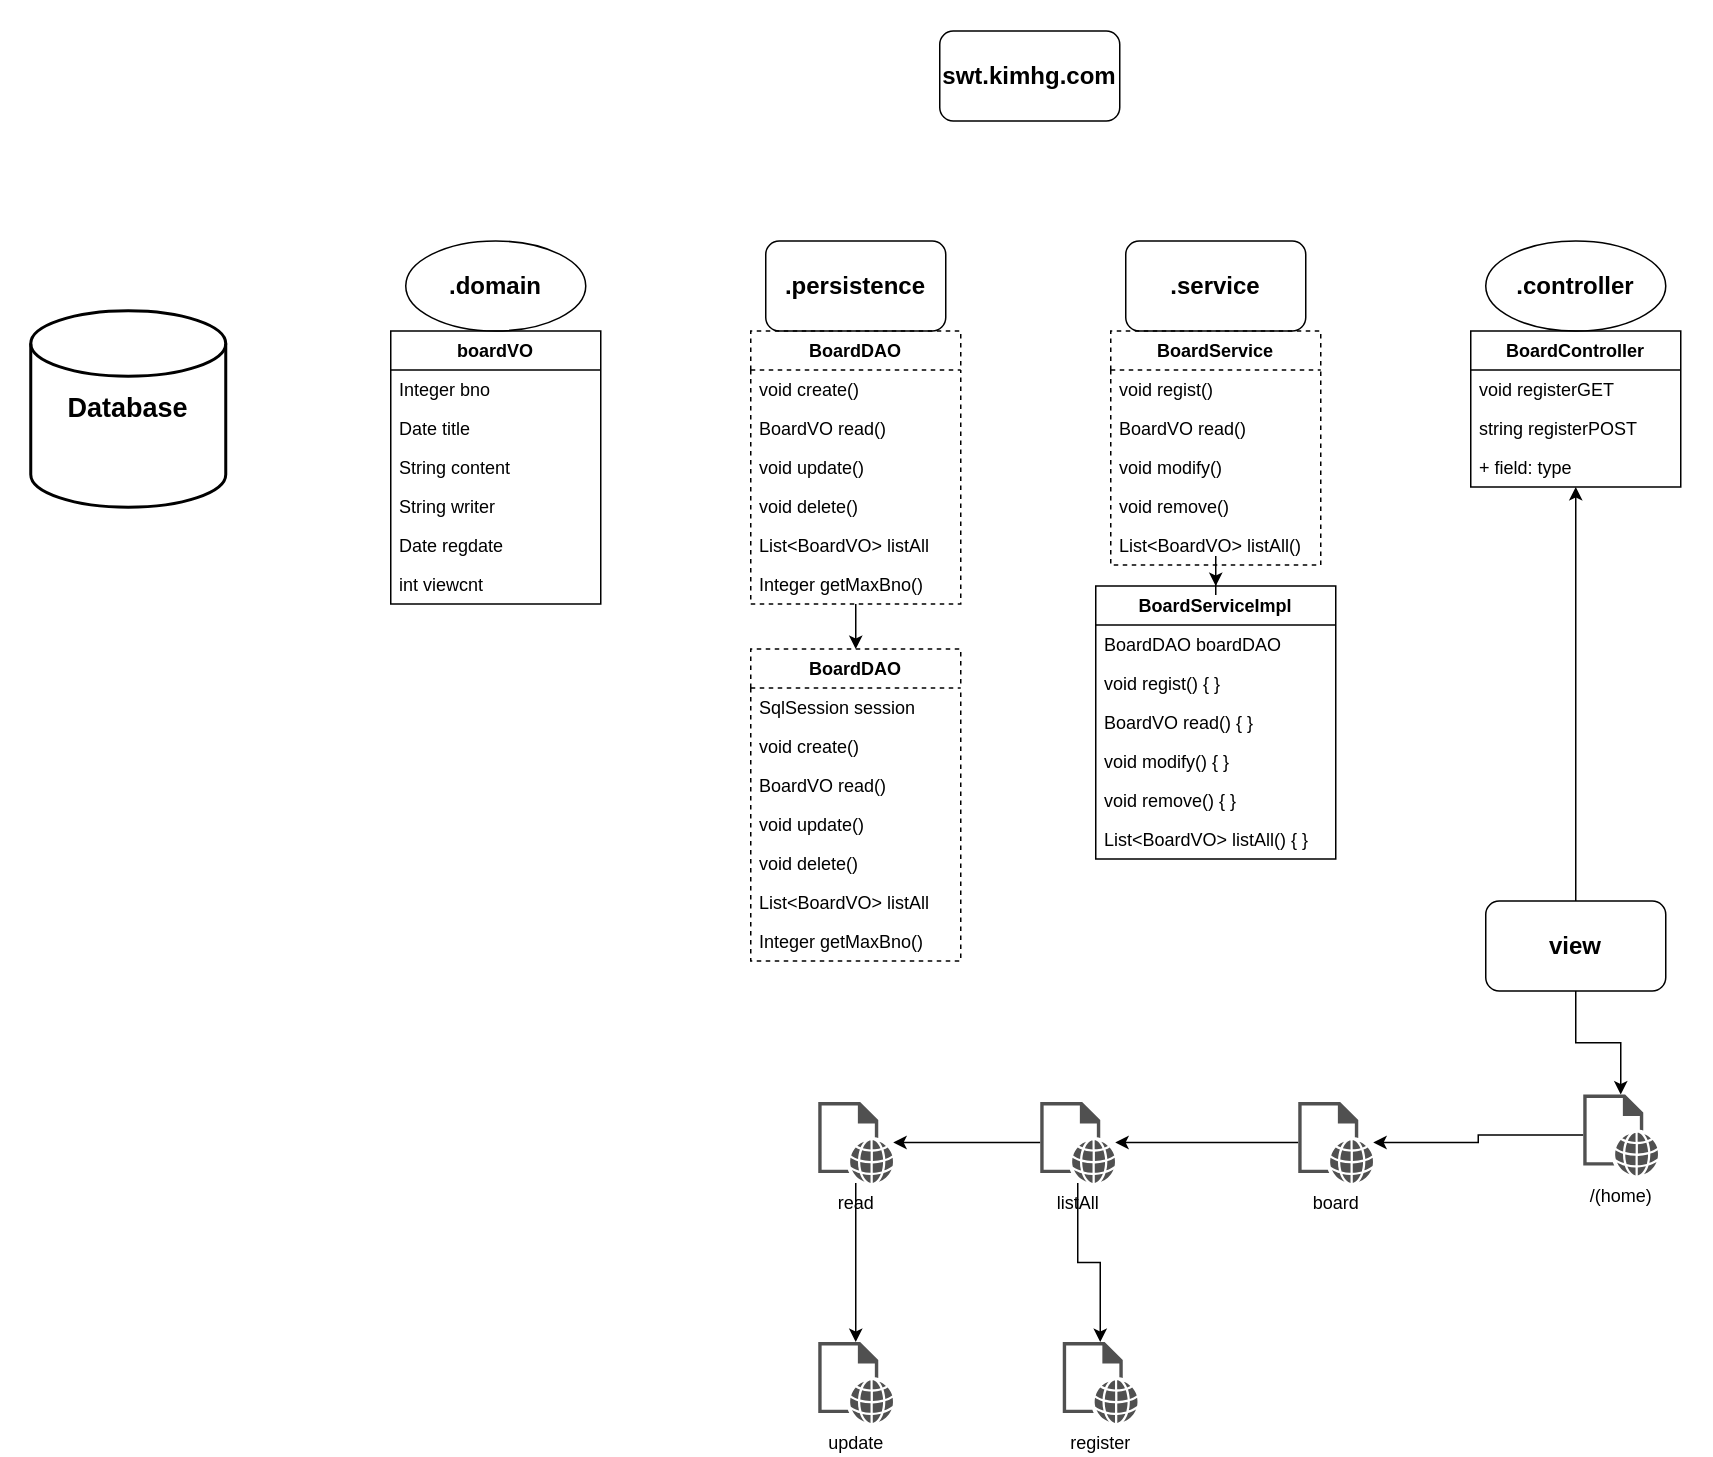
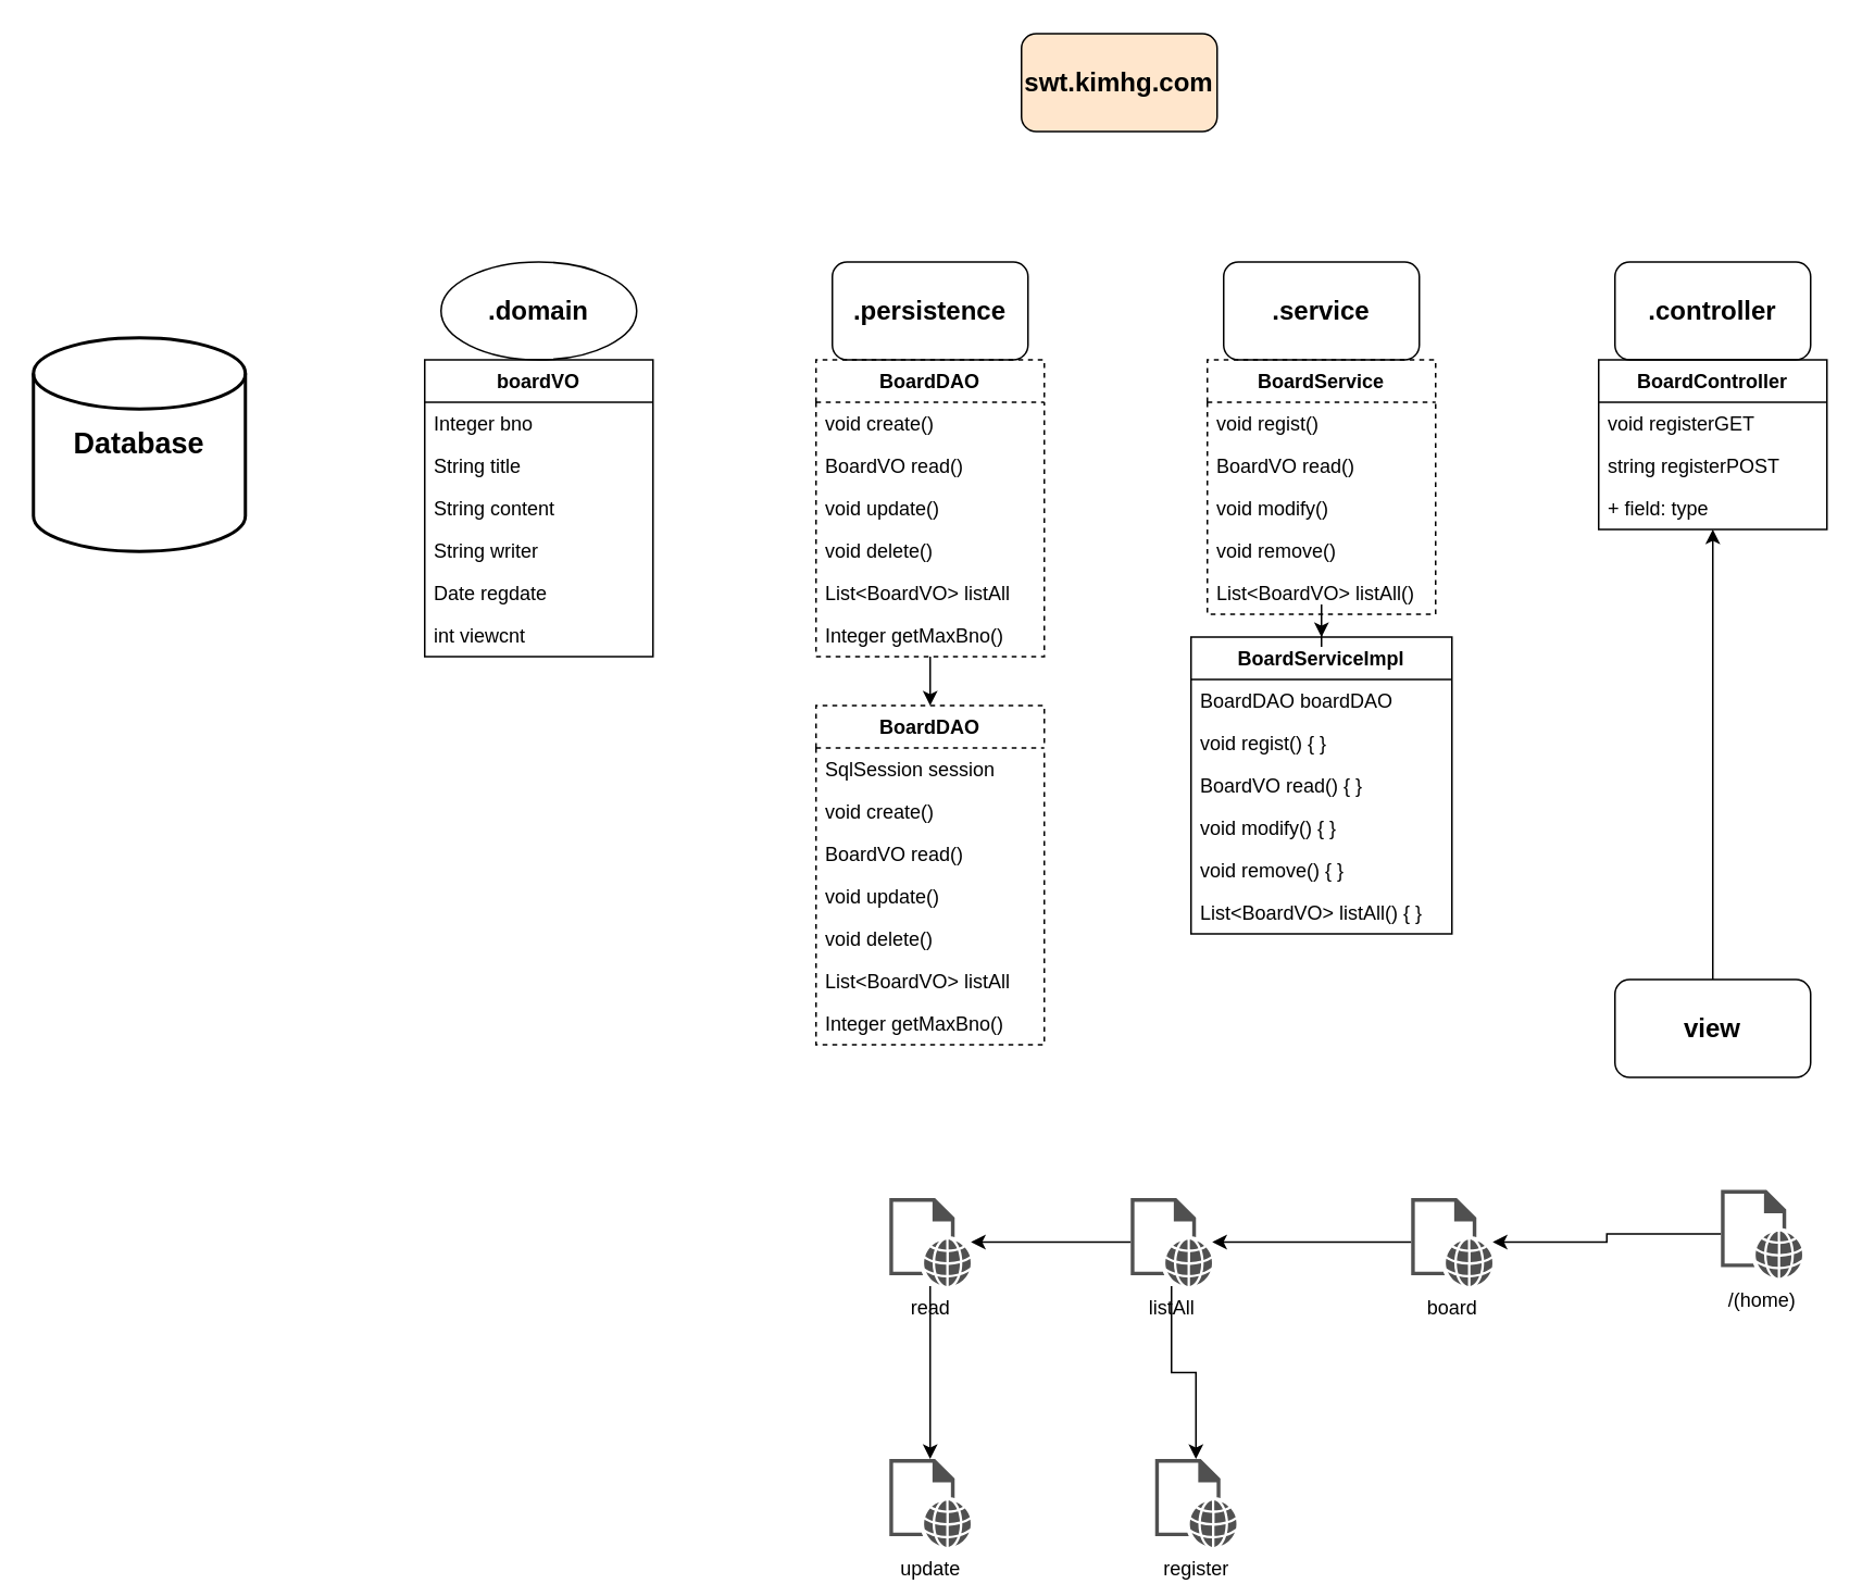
- <mxCell id="6" value="swt.kimhg.com" style="rounded=1;whiteSpace=wrap;html=1;fontSize=16;fontStyle=1" parent="1" vertex="1"><mxGeometry x="626" y="20" width="120" height="60" as="geometry" /></mxCell>
+ <mxCell id="6" value="swt.kimhg.com" style="rounded=1;whiteSpace=wrap;html=1;fontSize=16;fontStyle=1;fillColor=#ffe6cc;" parent="1" vertex="1"><mxGeometry x="626" y="20" width="120" height="60" as="geometry" /></mxCell>
- <mxCell id="2" value=".controller" style="ellipse;whiteSpace=wrap;html=1;fontSize=16;fontStyle=1;" parent="1" vertex="1"><mxGeometry x="990" y="160" width="120" height="60" as="geometry" /></mxCell>
+ <mxCell id="2" value=".controller" style="rounded=1;whiteSpace=wrap;html=1;fontSize=16;fontStyle=1" parent="1" vertex="1"><mxGeometry x="990" y="160" width="120" height="60" as="geometry" /></mxCell>
- <mxCell id="12" value="Date title" style="text;strokeColor=none;fillColor=none;align=left;verticalAlign=top;spacingLeft=4;spacingRight=4;overflow=hidden;rotatable=0;points=[[0,0.5],[1,0.5]];portConstraint=eastwest;" parent="10" vertex="1"><mxGeometry y="52" width="140" height="26" as="geometry" /></mxCell>
+ <mxCell id="12" value="String title" style="text;strokeColor=none;fillColor=none;align=left;verticalAlign=top;spacingLeft=4;spacingRight=4;overflow=hidden;rotatable=0;points=[[0,0.5],[1,0.5]];portConstraint=eastwest;" parent="10" vertex="1"><mxGeometry y="52" width="140" height="26" as="geometry" /></mxCell>
- <mxCell id="7" value="" style="edgeStyle=orthogonalEdgeStyle;rounded=0;orthogonalLoop=1;jettySize=auto;html=1;" parent="1" source="9" target="60" edge="1"><mxGeometry relative="1" as="geometry" /></mxCell>
